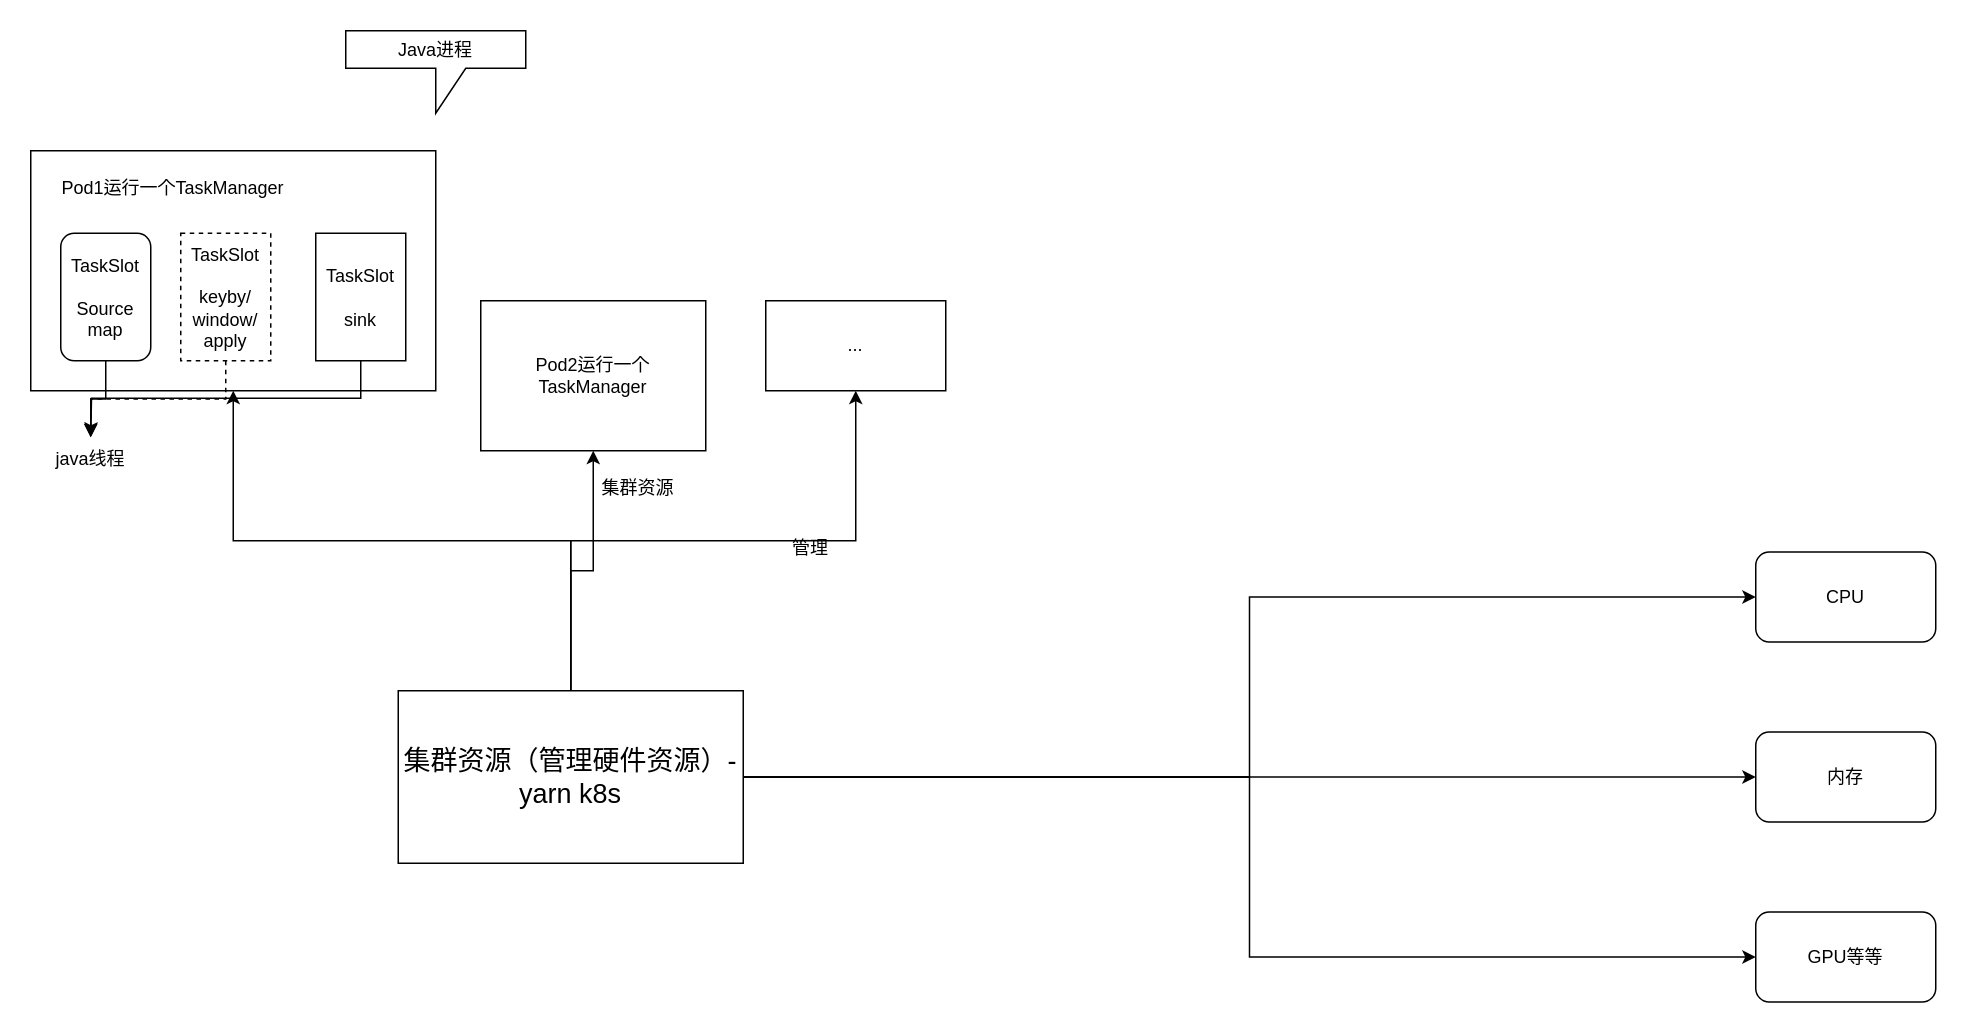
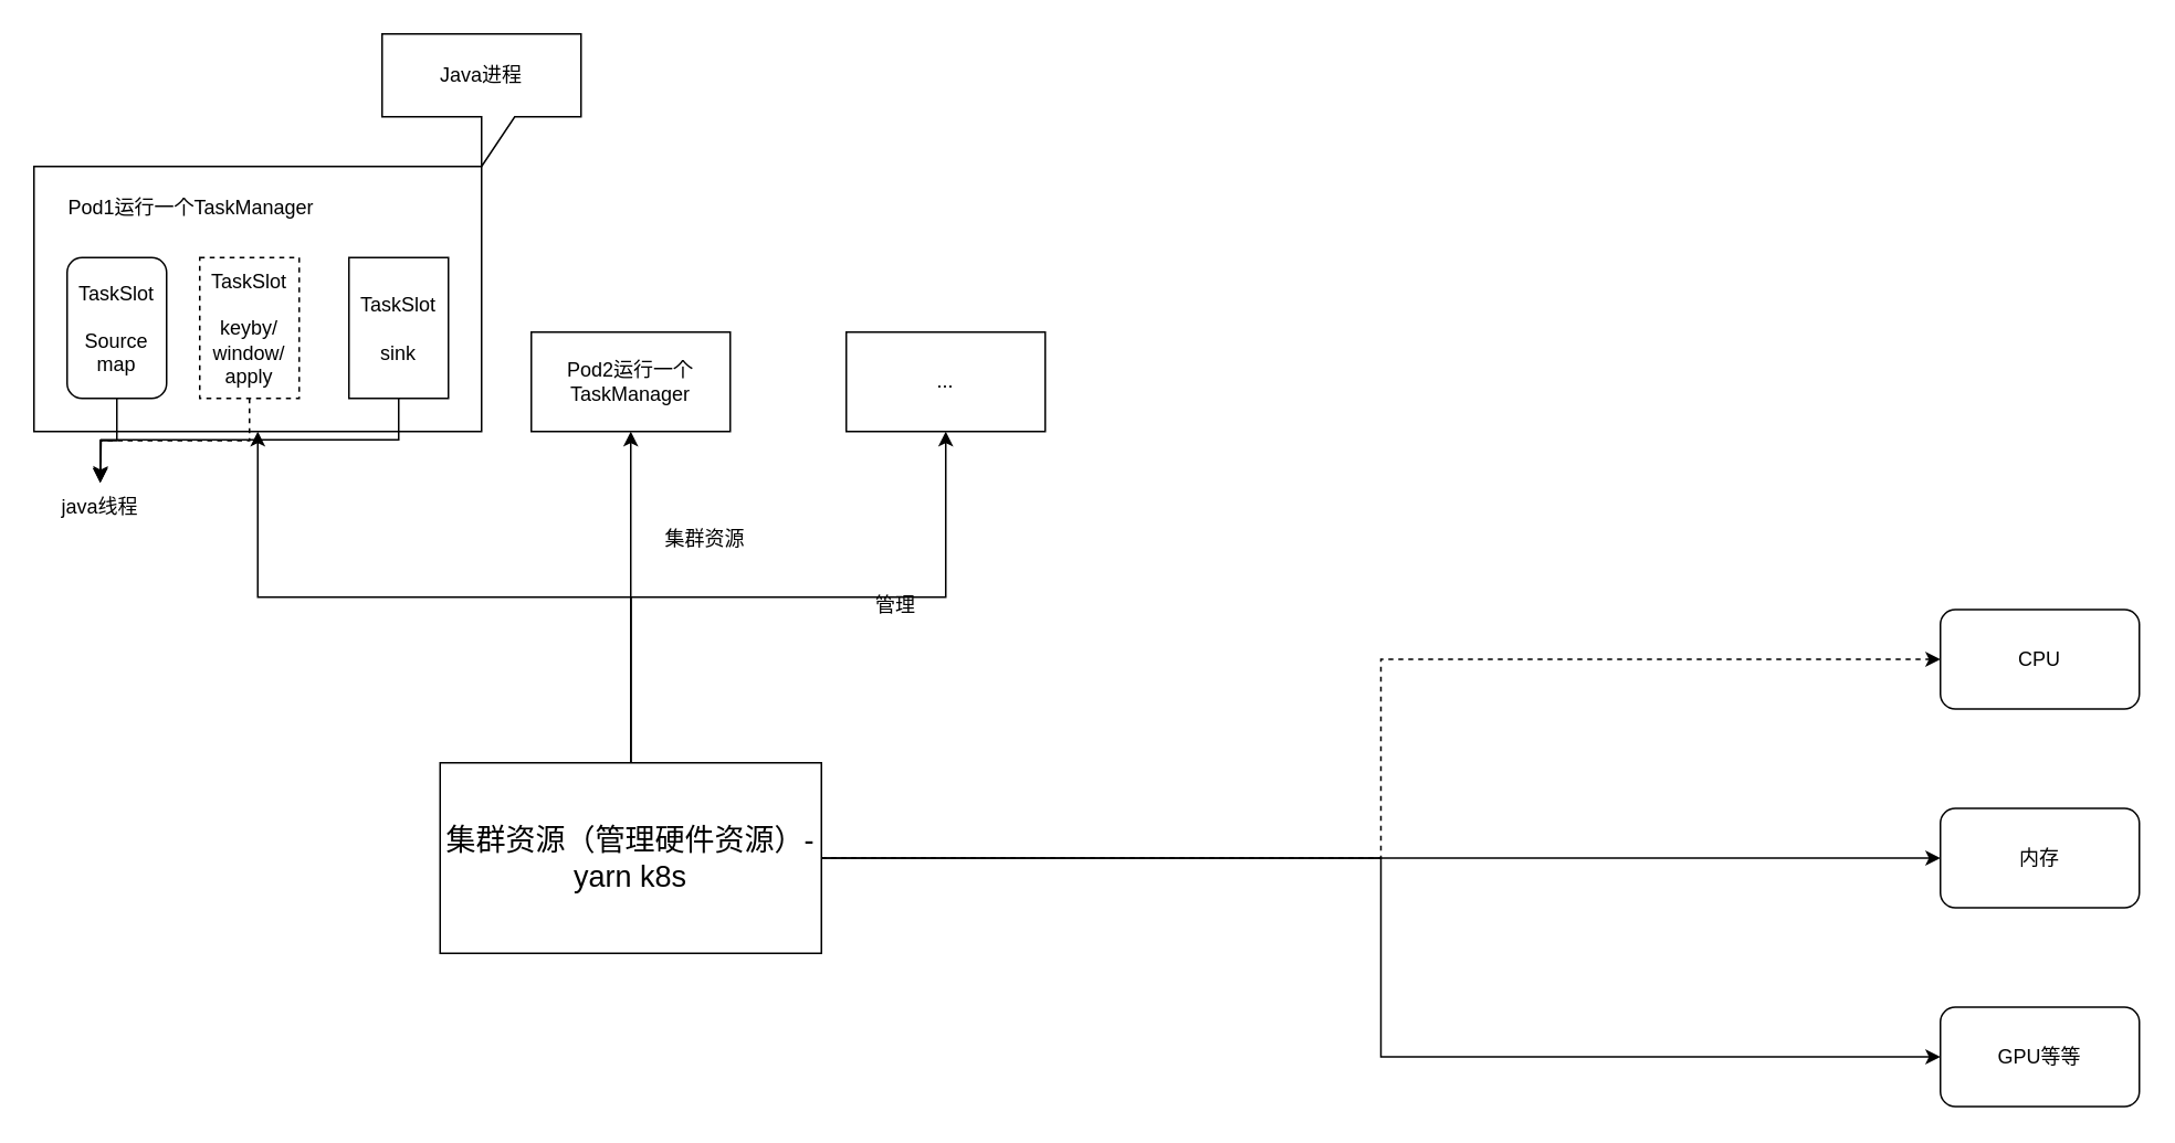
- <mxCell id="23" value="Java进程" style="shape=callout;whiteSpace=wrap;html=1;perimeter=calloutPerimeter;" vertex="1" parent="1"><mxGeometry x="230" y="20" width="120" height="55" as="geometry" /></mxCell>
+ <mxCell id="23" value="Java进程" style="shape=callout;whiteSpace=wrap;html=1;perimeter=calloutPerimeter;" vertex="1" parent="1"><mxGeometry x="230" y="20" width="120" height="80" as="geometry" /></mxCell>
- <mxCell id="14" value="Pod2运行一个TaskManager" style="whiteSpace=wrap;html=1;rounded=0;" vertex="1" parent="1"><mxGeometry x="320" y="200" width="150" height="100" as="geometry" /></mxCell>
+ <mxCell id="14" value="Pod2运行一个TaskManager" style="whiteSpace=wrap;html=1;rounded=0;" vertex="1" parent="1"><mxGeometry x="320" y="200" width="120" height="60" as="geometry" /></mxCell>
- <mxCell id="2" style="edgeStyle=orthogonalEdgeStyle;rounded=0;orthogonalLoop=1;jettySize=auto;html=1;exitX=1;exitY=0.5;exitDx=0;exitDy=0;entryX=0;entryY=0.5;entryDx=0;entryDy=0;" edge="1" parent="1" source="8" target="9"><mxGeometry relative="1" as="geometry" /></mxCell>
+ <mxCell id="2" style="edgeStyle=orthogonalEdgeStyle;rounded=0;orthogonalLoop=1;jettySize=auto;html=1;exitX=1;exitY=0.5;exitDx=0;exitDy=0;entryX=0;entryY=0.5;entryDx=0;entryDy=0;dashed=1;" edge="1" parent="1" source="8" target="9"><mxGeometry relative="1" as="geometry" /></mxCell>
